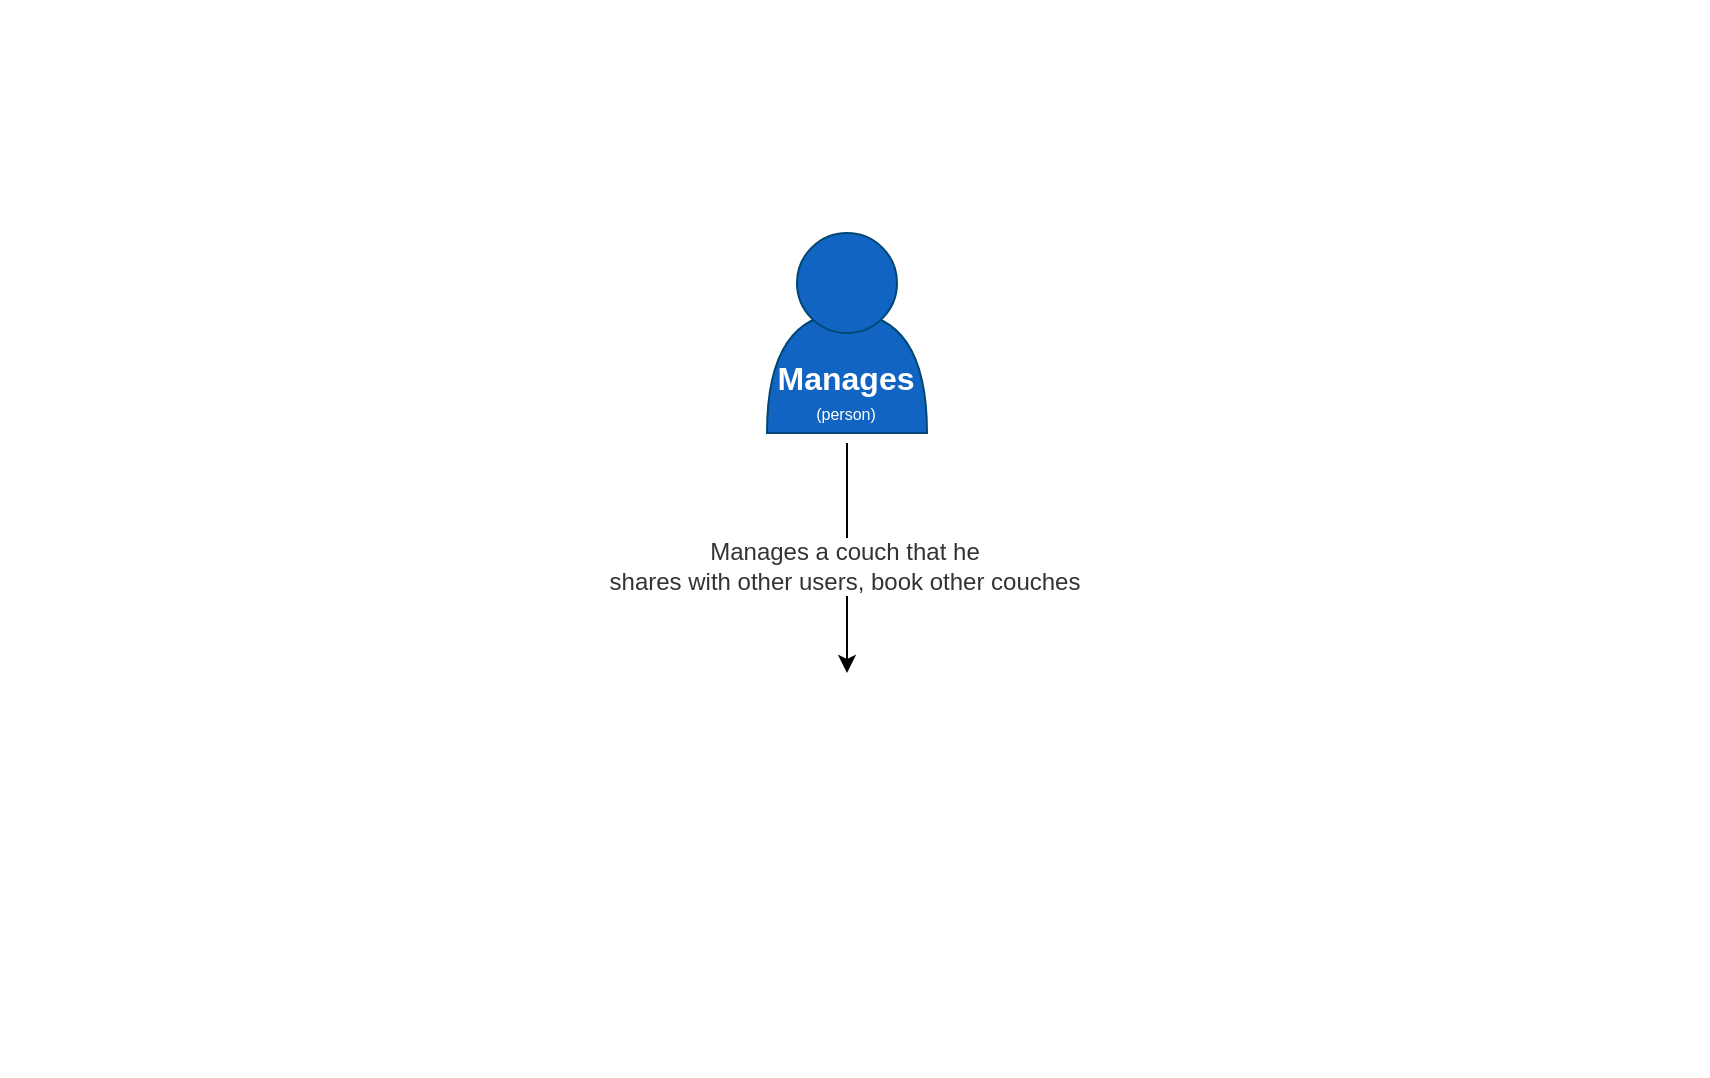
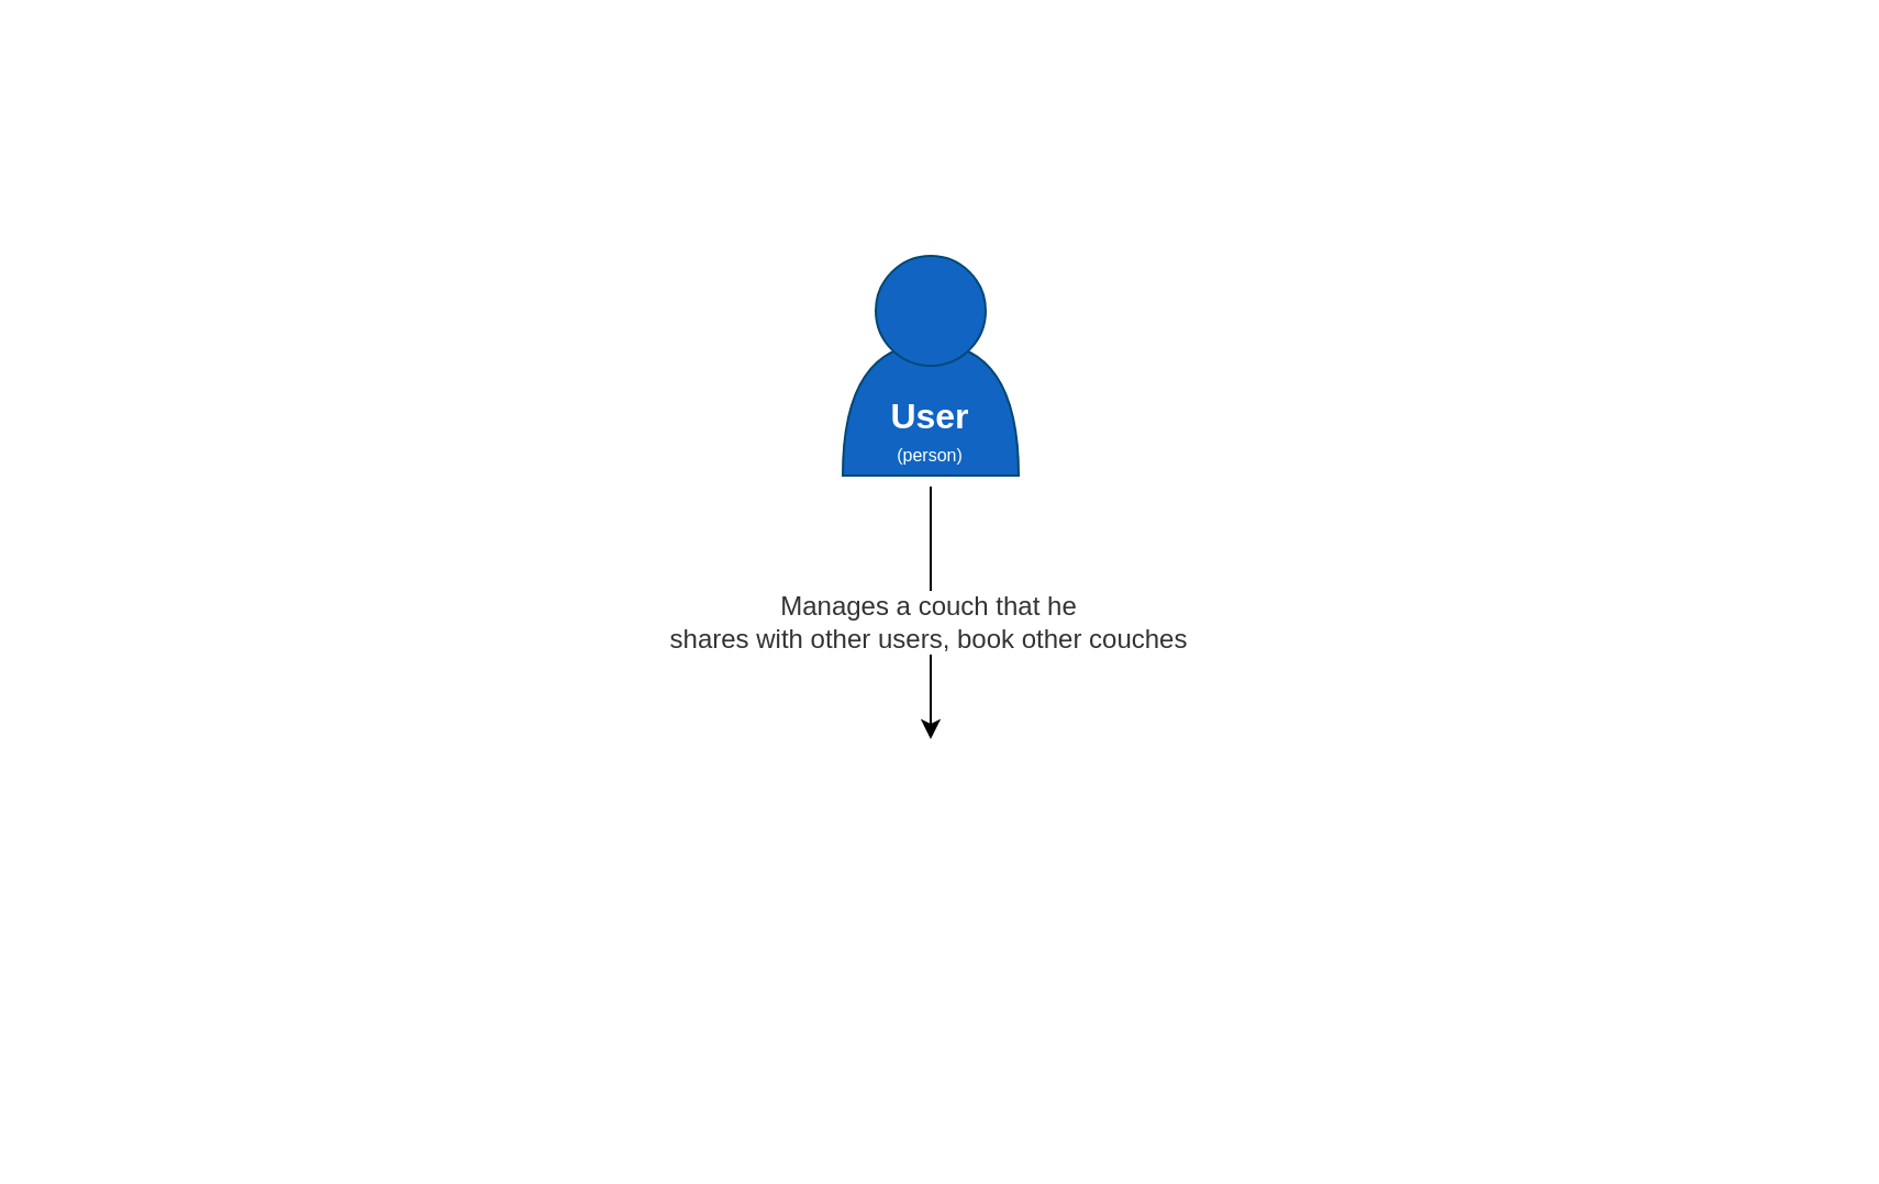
- <mxCell id="10" value="&lt;font&gt;&lt;font color=&quot;#ffffff&quot;&gt;&lt;b style=&quot;font-size: 16px&quot;&gt;Manages&lt;/b&gt;&lt;br&gt;&lt;font style=&quot;font-size: 8px&quot;&gt;(person)&lt;/font&gt;&lt;/font&gt;&lt;br&gt;&lt;/font&gt;" style="text;html=1;strokeColor=none;fillColor=none;align=center;verticalAlign=middle;whiteSpace=wrap;rounded=0;fontSize=12;" vertex="1" parent="7"><mxGeometry y="60" width="80" height="40" as="geometry" /></mxCell>
+ <mxCell id="10" value="&lt;font&gt;&lt;font color=&quot;#ffffff&quot;&gt;&lt;b style=&quot;font-size: 16px&quot;&gt;User&lt;/b&gt;&lt;br&gt;&lt;font style=&quot;font-size: 8px&quot;&gt;(person)&lt;/font&gt;&lt;/font&gt;&lt;br&gt;&lt;/font&gt;" style="text;html=1;strokeColor=none;fillColor=none;align=center;verticalAlign=middle;whiteSpace=wrap;rounded=0;fontSize=12;" vertex="1" parent="7"><mxGeometry y="60" width="80" height="40" as="geometry" /></mxCell>
